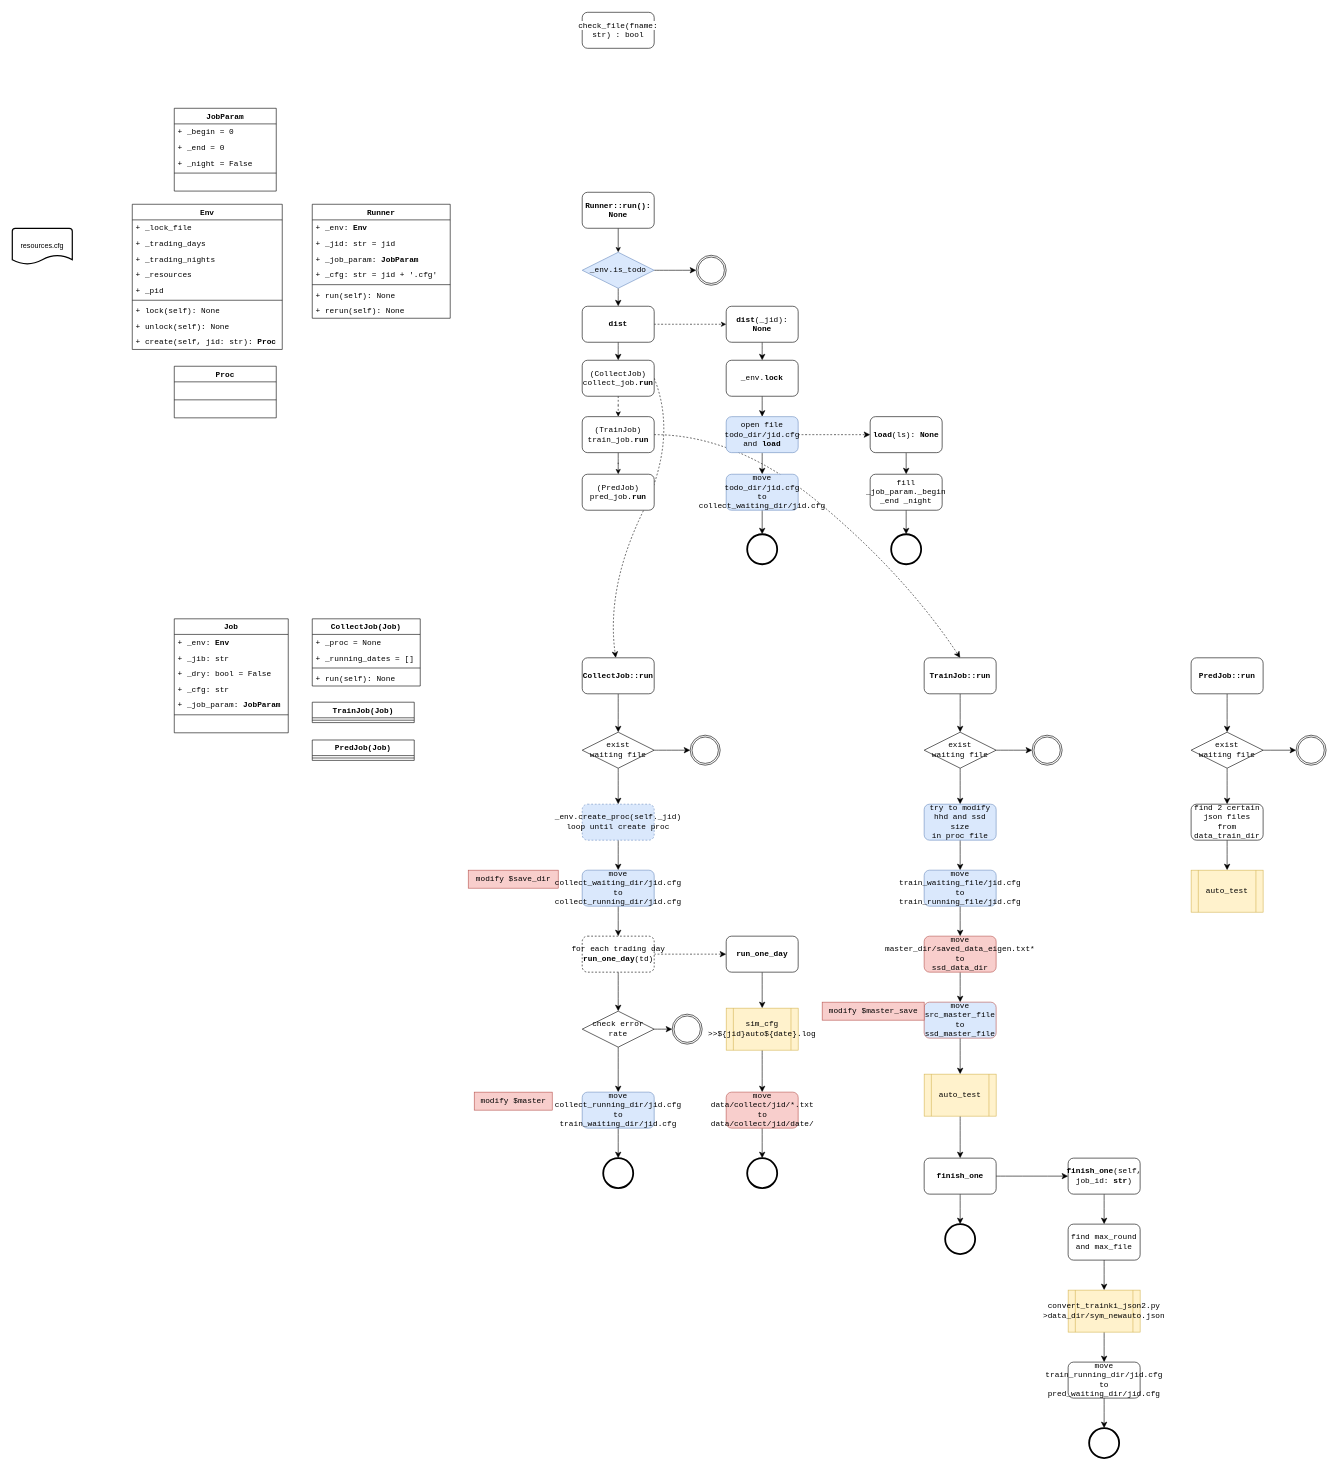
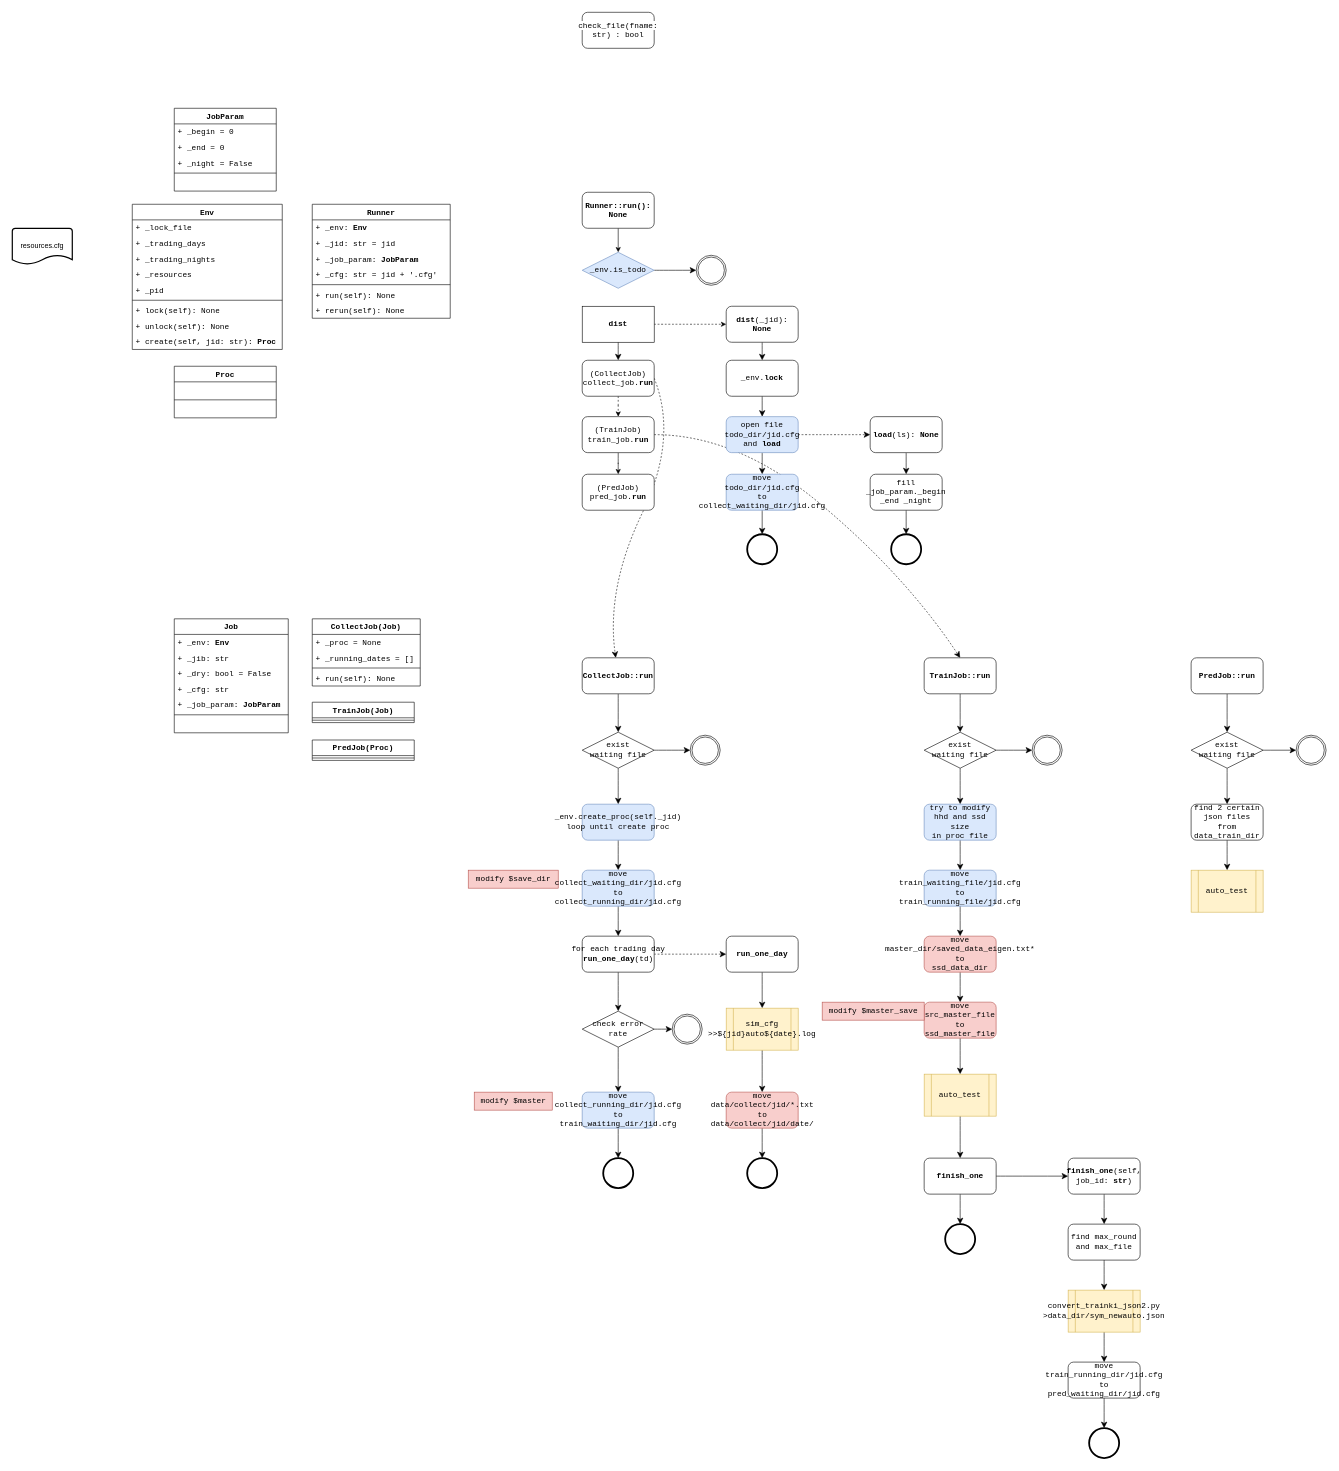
- <mxCell id="5" value="" style="edgeStyle=none;curved=1;rounded=0;orthogonalLoop=1;jettySize=auto;html=1;fontSize=13;startSize=8;endSize=8;fontFamily=Courier New;" parent="1" source="7" target="18" edge="1"><mxGeometry relative="1" as="geometry" /></mxCell>
- <mxCell id="18" value="dist" style="whiteSpace=wrap;html=1;fontSize=13;fontFamily=Courier New;rounded=1;fontStyle=1" parent="1" vertex="1"><mxGeometry x="970" y="510" width="120" height="60" as="geometry" /></mxCell>
+ <mxCell id="18" value="dist" style="whiteSpace=wrap;html=1;fontSize=13;fontFamily=Courier New;fontStyle=1;rounded=0;" parent="1" vertex="1"><mxGeometry x="970" y="510" width="120" height="60" as="geometry" /></mxCell>
- <mxCell id="103" value="PredJob(Job)" style="swimlane;fontStyle=1;align=center;verticalAlign=top;childLayout=stackLayout;horizontal=1;startSize=26;horizontalStack=0;resizeParent=1;resizeParentMax=0;resizeLast=0;collapsible=1;marginBottom=0;whiteSpace=wrap;html=1;fontSize=13;fontFamily=Courier New;" parent="1" vertex="1"><mxGeometry x="520" y="1233" width="170" height="34" as="geometry" /></mxCell>
+ <mxCell id="103" value="PredJob(Proc)" style="swimlane;fontStyle=1;align=center;verticalAlign=top;childLayout=stackLayout;horizontal=1;startSize=26;horizontalStack=0;resizeParent=1;resizeParentMax=0;resizeLast=0;collapsible=1;marginBottom=0;whiteSpace=wrap;html=1;fontSize=13;fontFamily=Courier New;" parent="1" vertex="1"><mxGeometry x="520" y="1233" width="170" height="34" as="geometry" /></mxCell>
- <mxCell id="79" value="&lt;div style=&quot;font-size: 13px;&quot;&gt;_env.create_proc(self._jid)&lt;/div&gt;&lt;div style=&quot;font-size: 13px;&quot;&gt;loop until create proc&lt;br style=&quot;font-size: 13px;&quot;&gt;&lt;/div&gt;" style="whiteSpace=wrap;html=1;fontFamily=Courier New;rounded=1;fontStyle=0;fillColor=#dae8fc;strokeColor=#6c8ebf;fontSize=13;dashed=1;" parent="1" vertex="1"><mxGeometry x="970" y="1340" width="120" height="60" as="geometry" /></mxCell>
+ <mxCell id="79" value="&lt;div style=&quot;font-size: 13px;&quot;&gt;_env.create_proc(self._jid)&lt;/div&gt;&lt;div style=&quot;font-size: 13px;&quot;&gt;loop until create proc&lt;br style=&quot;font-size: 13px;&quot;&gt;&lt;/div&gt;" style="whiteSpace=wrap;html=1;fontFamily=Courier New;rounded=1;fontStyle=0;fillColor=#dae8fc;strokeColor=#6c8ebf;fontSize=13;" parent="1" vertex="1"><mxGeometry x="970" y="1340" width="120" height="60" as="geometry" /></mxCell>
- <mxCell id="88" value="&lt;div style=&quot;font-size: 13px;&quot;&gt;for each trading day&lt;/div&gt;&lt;b style=&quot;font-size: 13px;&quot;&gt;run_one_day&lt;/b&gt;(td)" style="html=1;fontFamily=Courier New;rounded=1;fontStyle=0;fontSize=13;dashed=1;" parent="1" vertex="1"><mxGeometry x="970" y="1560" width="120" height="60" as="geometry" /></mxCell>
+ <mxCell id="88" value="&lt;div style=&quot;font-size: 13px;&quot;&gt;for each trading day&lt;/div&gt;&lt;b style=&quot;font-size: 13px;&quot;&gt;run_one_day&lt;/b&gt;(td)" style="html=1;fontFamily=Courier New;rounded=1;fontStyle=0;fontSize=13;" parent="1" vertex="1"><mxGeometry x="970" y="1560" width="120" height="60" as="geometry" /></mxCell>
- <mxCell id="116" value="&lt;div style=&quot;font-size: 13px;&quot;&gt;move&lt;/div&gt;&lt;div style=&quot;font-size: 13px;&quot;&gt;src_master_file&lt;/div&gt;&lt;div style=&quot;font-size: 13px;&quot;&gt;to&lt;/div&gt;&lt;div style=&quot;font-size: 13px;&quot;&gt;ssd_master_file&lt;br style=&quot;font-size: 13px;&quot;&gt;&lt;/div&gt;" style="whiteSpace=wrap;html=1;fontFamily=Courier New;rounded=1;fontStyle=0;fillColor=#dae8fc;strokeColor=#b85450;fontSize=13;" parent="1" vertex="1"><mxGeometry x="1540" y="1670" width="120" height="60" as="geometry" /></mxCell>
+ <mxCell id="116" value="&lt;div style=&quot;font-size: 13px;&quot;&gt;move&lt;/div&gt;&lt;div style=&quot;font-size: 13px;&quot;&gt;src_master_file&lt;/div&gt;&lt;div style=&quot;font-size: 13px;&quot;&gt;to&lt;/div&gt;&lt;div style=&quot;font-size: 13px;&quot;&gt;ssd_master_file&lt;br style=&quot;font-size: 13px;&quot;&gt;&lt;/div&gt;" style="whiteSpace=wrap;html=1;fontFamily=Courier New;rounded=1;fontStyle=0;fillColor=#f8cecc;strokeColor=#b85450;fontSize=13;" parent="1" vertex="1"><mxGeometry x="1540" y="1670" width="120" height="60" as="geometry" /></mxCell>
